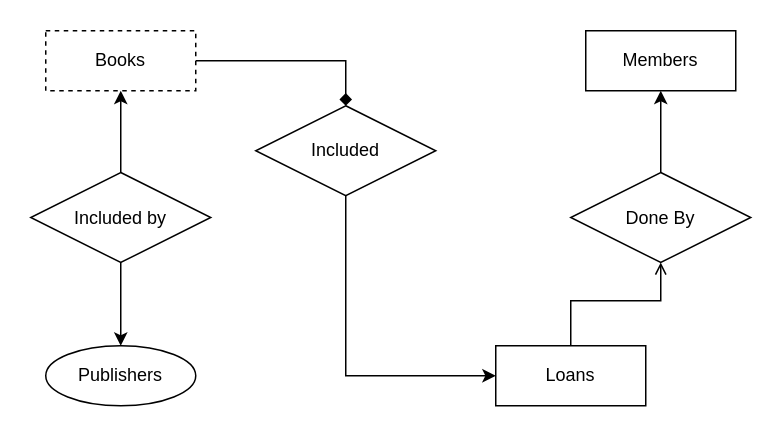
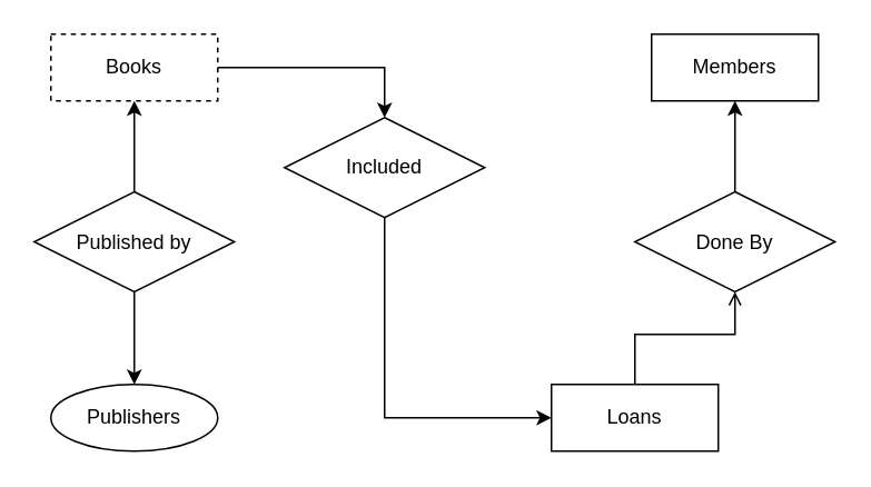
- <mxCell id="10" value="" style="endArrow=diamond;html=1;rounded=0;entryX=0.5;entryY=0;entryDx=0;entryDy=0;exitX=1;exitY=0.5;exitDx=0;exitDy=0;" edge="1" parent="1" source="2" target="9"><mxGeometry width="50" height="50" relative="1" as="geometry"><mxPoint x="90" y="125" as="sourcePoint" /><mxPoint x="90" y="70" as="targetPoint" /><Array as="points"><mxPoint x="230" y="40" /></Array></mxGeometry></mxCell>
+ <mxCell id="10" value="" style="endArrow=classic;html=1;rounded=0;entryX=0.5;entryY=0;entryDx=0;entryDy=0;exitX=1;exitY=0.5;exitDx=0;exitDy=0;" edge="1" parent="1" source="2" target="9"><mxGeometry width="50" height="50" relative="1" as="geometry"><mxPoint x="90" y="125" as="sourcePoint" /><mxPoint x="90" y="70" as="targetPoint" /><Array as="points"><mxPoint x="230" y="40" /></Array></mxGeometry></mxCell>
- <mxCell id="6" value="Included by" style="shape=rhombus;perimeter=rhombusPerimeter;whiteSpace=wrap;html=1;align=center;" vertex="1" parent="1"><mxGeometry x="20" y="114.5" width="120" height="60" as="geometry" /></mxCell>
+ <mxCell id="6" value="Published by" style="shape=rhombus;perimeter=rhombusPerimeter;whiteSpace=wrap;html=1;align=center;" vertex="1" parent="1"><mxGeometry x="20" y="114.5" width="120" height="60" as="geometry" /></mxCell>
